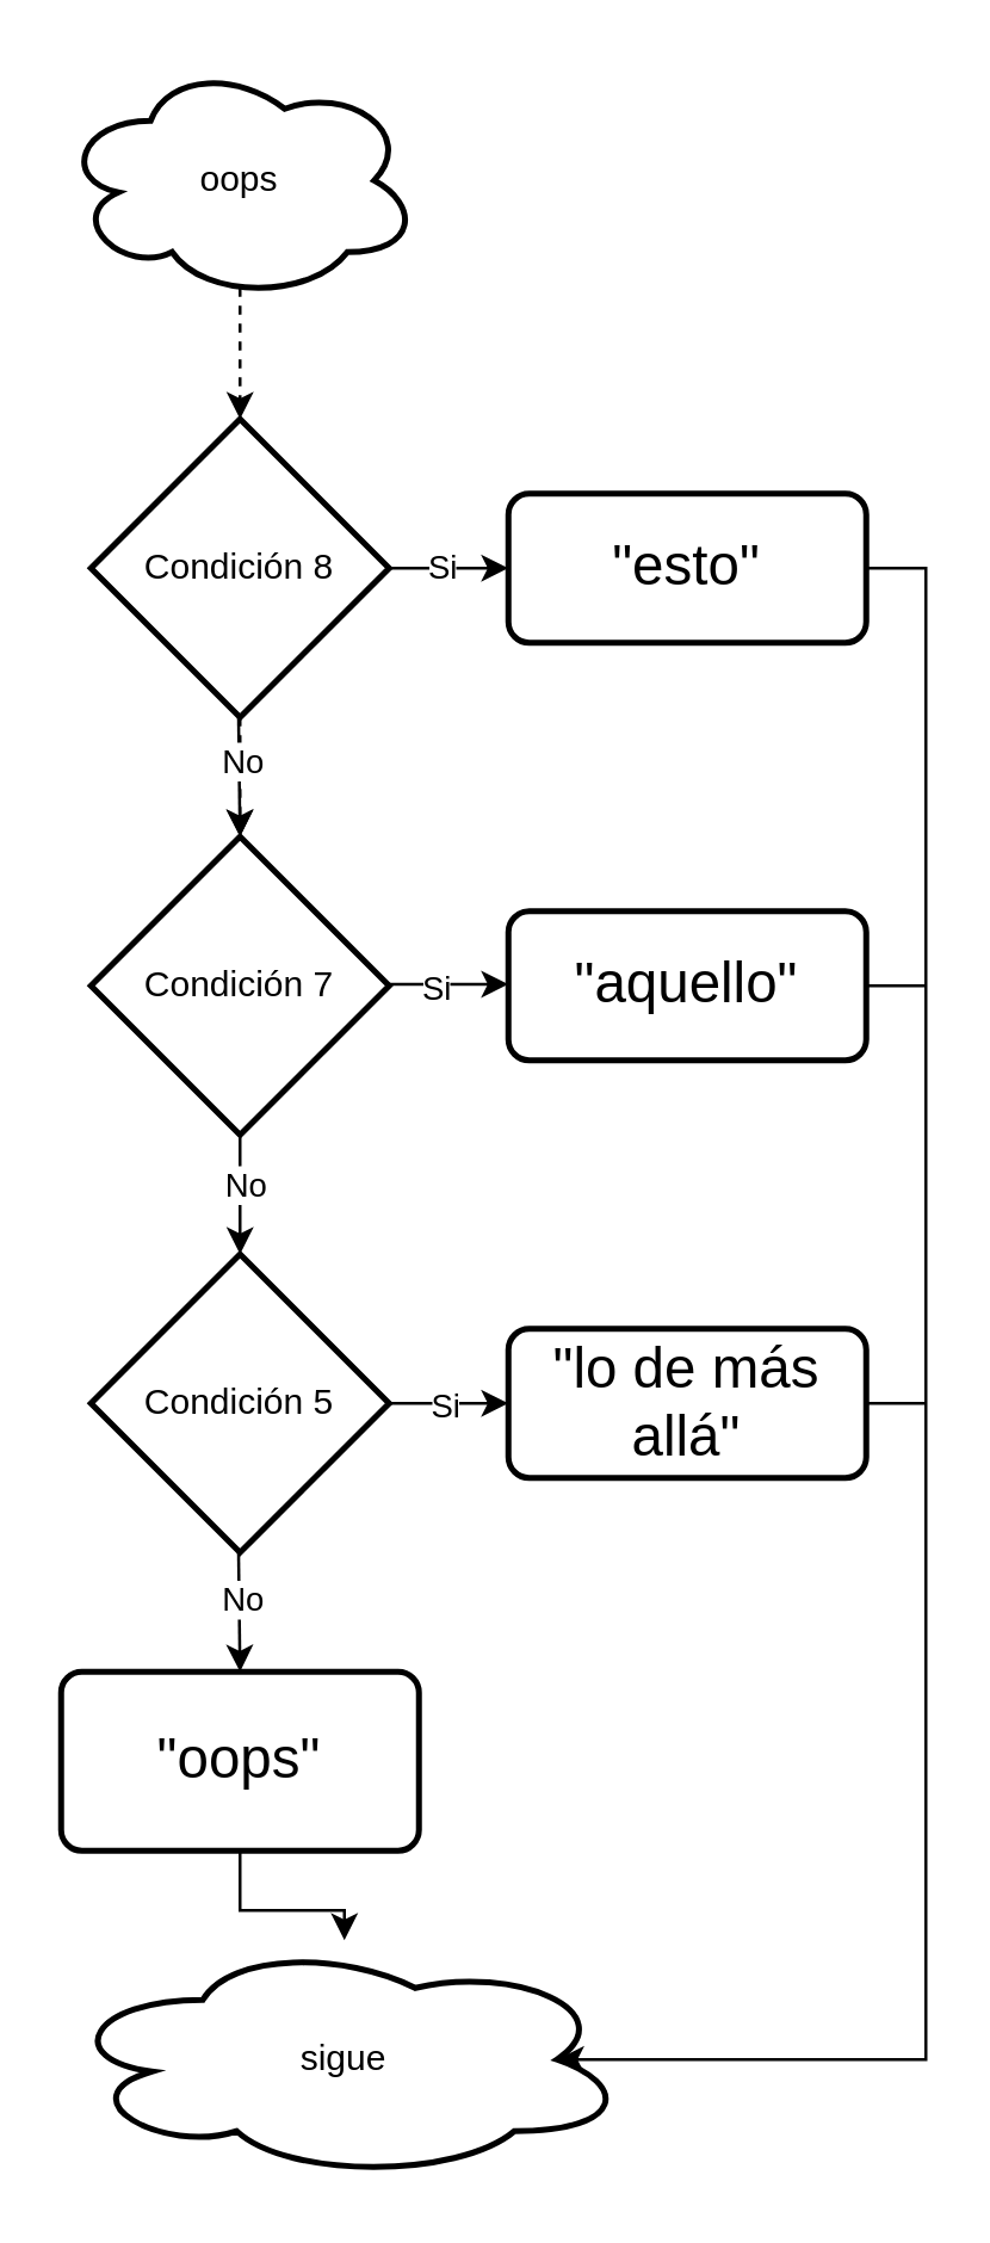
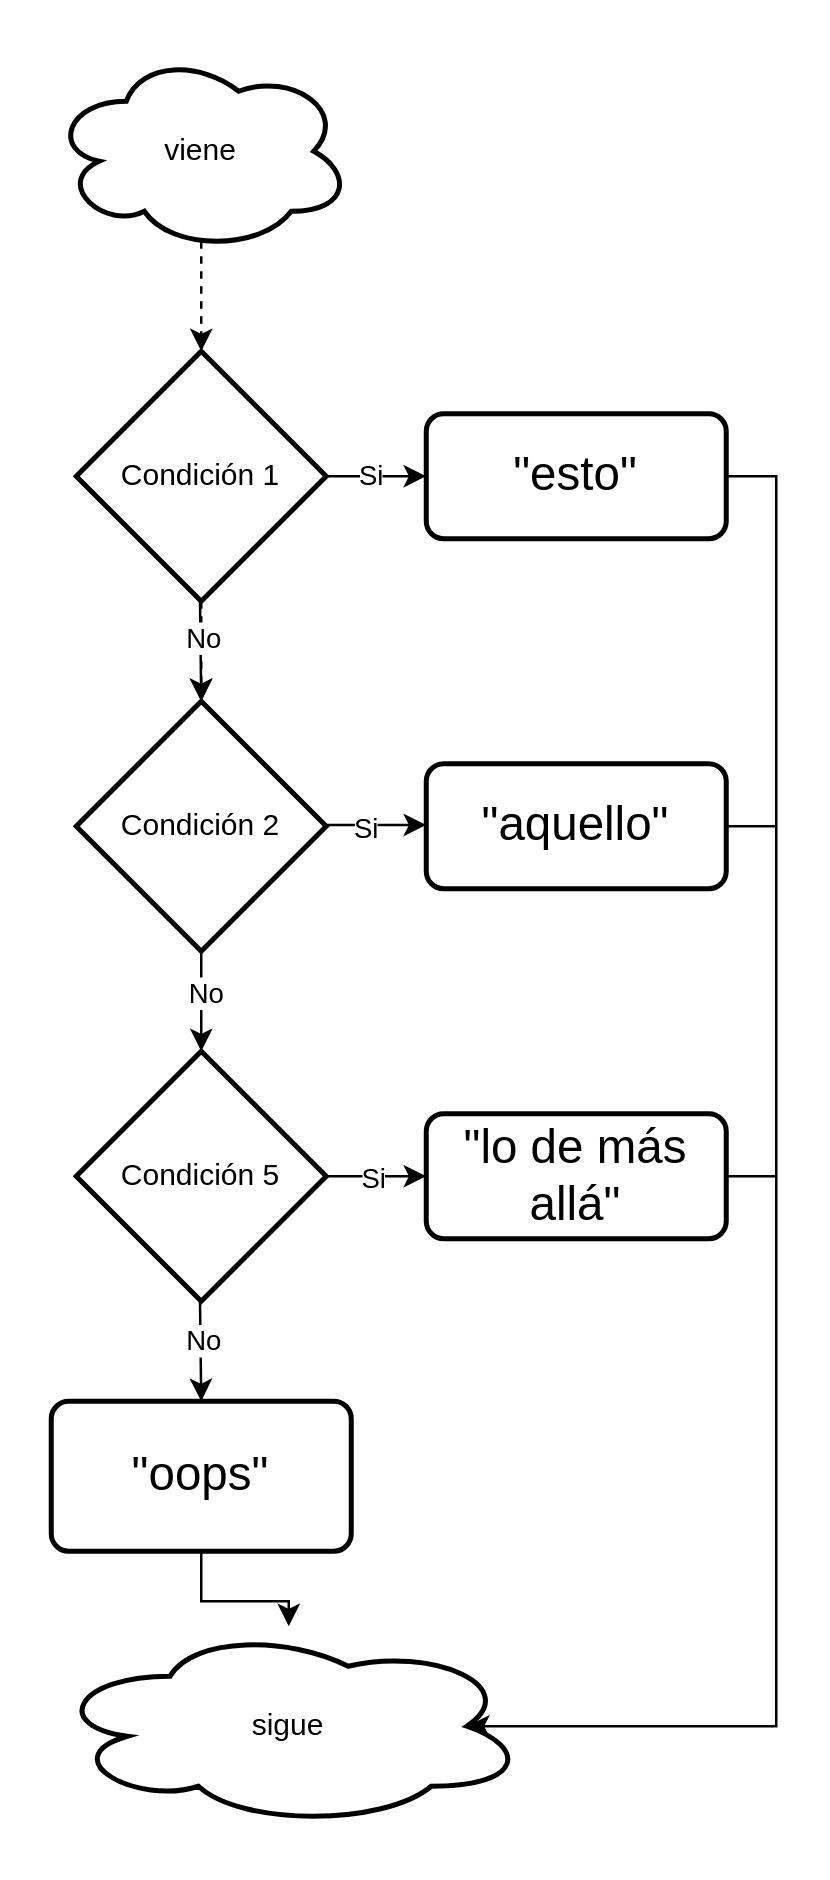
- <mxCell id="29" value="oops" style="ellipse;shape=cloud;whiteSpace=wrap;html=1;rounded=1;strokeWidth=2;arcSize=14;" vertex="1" parent="1"><mxGeometry x="20" y="20" width="120" height="80" as="geometry" /></mxCell>
+ <mxCell id="29" value="viene" style="ellipse;shape=cloud;whiteSpace=wrap;html=1;rounded=1;strokeWidth=2;arcSize=14;" vertex="1" parent="1"><mxGeometry x="20" y="20" width="120" height="80" as="geometry" /></mxCell>
- <mxCell id="3" value="Condición 8" style="strokeWidth=2;html=1;shape=mxgraph.flowchart.decision;whiteSpace=wrap;" vertex="1" parent="1"><mxGeometry x="30" y="140" width="100" height="100" as="geometry" /></mxCell>
+ <mxCell id="3" value="Condición 1" style="strokeWidth=2;html=1;shape=mxgraph.flowchart.decision;whiteSpace=wrap;" vertex="1" parent="1"><mxGeometry x="30" y="140" width="100" height="100" as="geometry" /></mxCell>
- <mxCell id="6" value="Condición 7" style="strokeWidth=2;html=1;shape=mxgraph.flowchart.decision;whiteSpace=wrap;" vertex="1" parent="1"><mxGeometry x="30" y="280" width="100" height="100" as="geometry" /></mxCell>
+ <mxCell id="6" value="Condición 2" style="strokeWidth=2;html=1;shape=mxgraph.flowchart.decision;whiteSpace=wrap;" vertex="1" parent="1"><mxGeometry x="30" y="280" width="100" height="100" as="geometry" /></mxCell>
